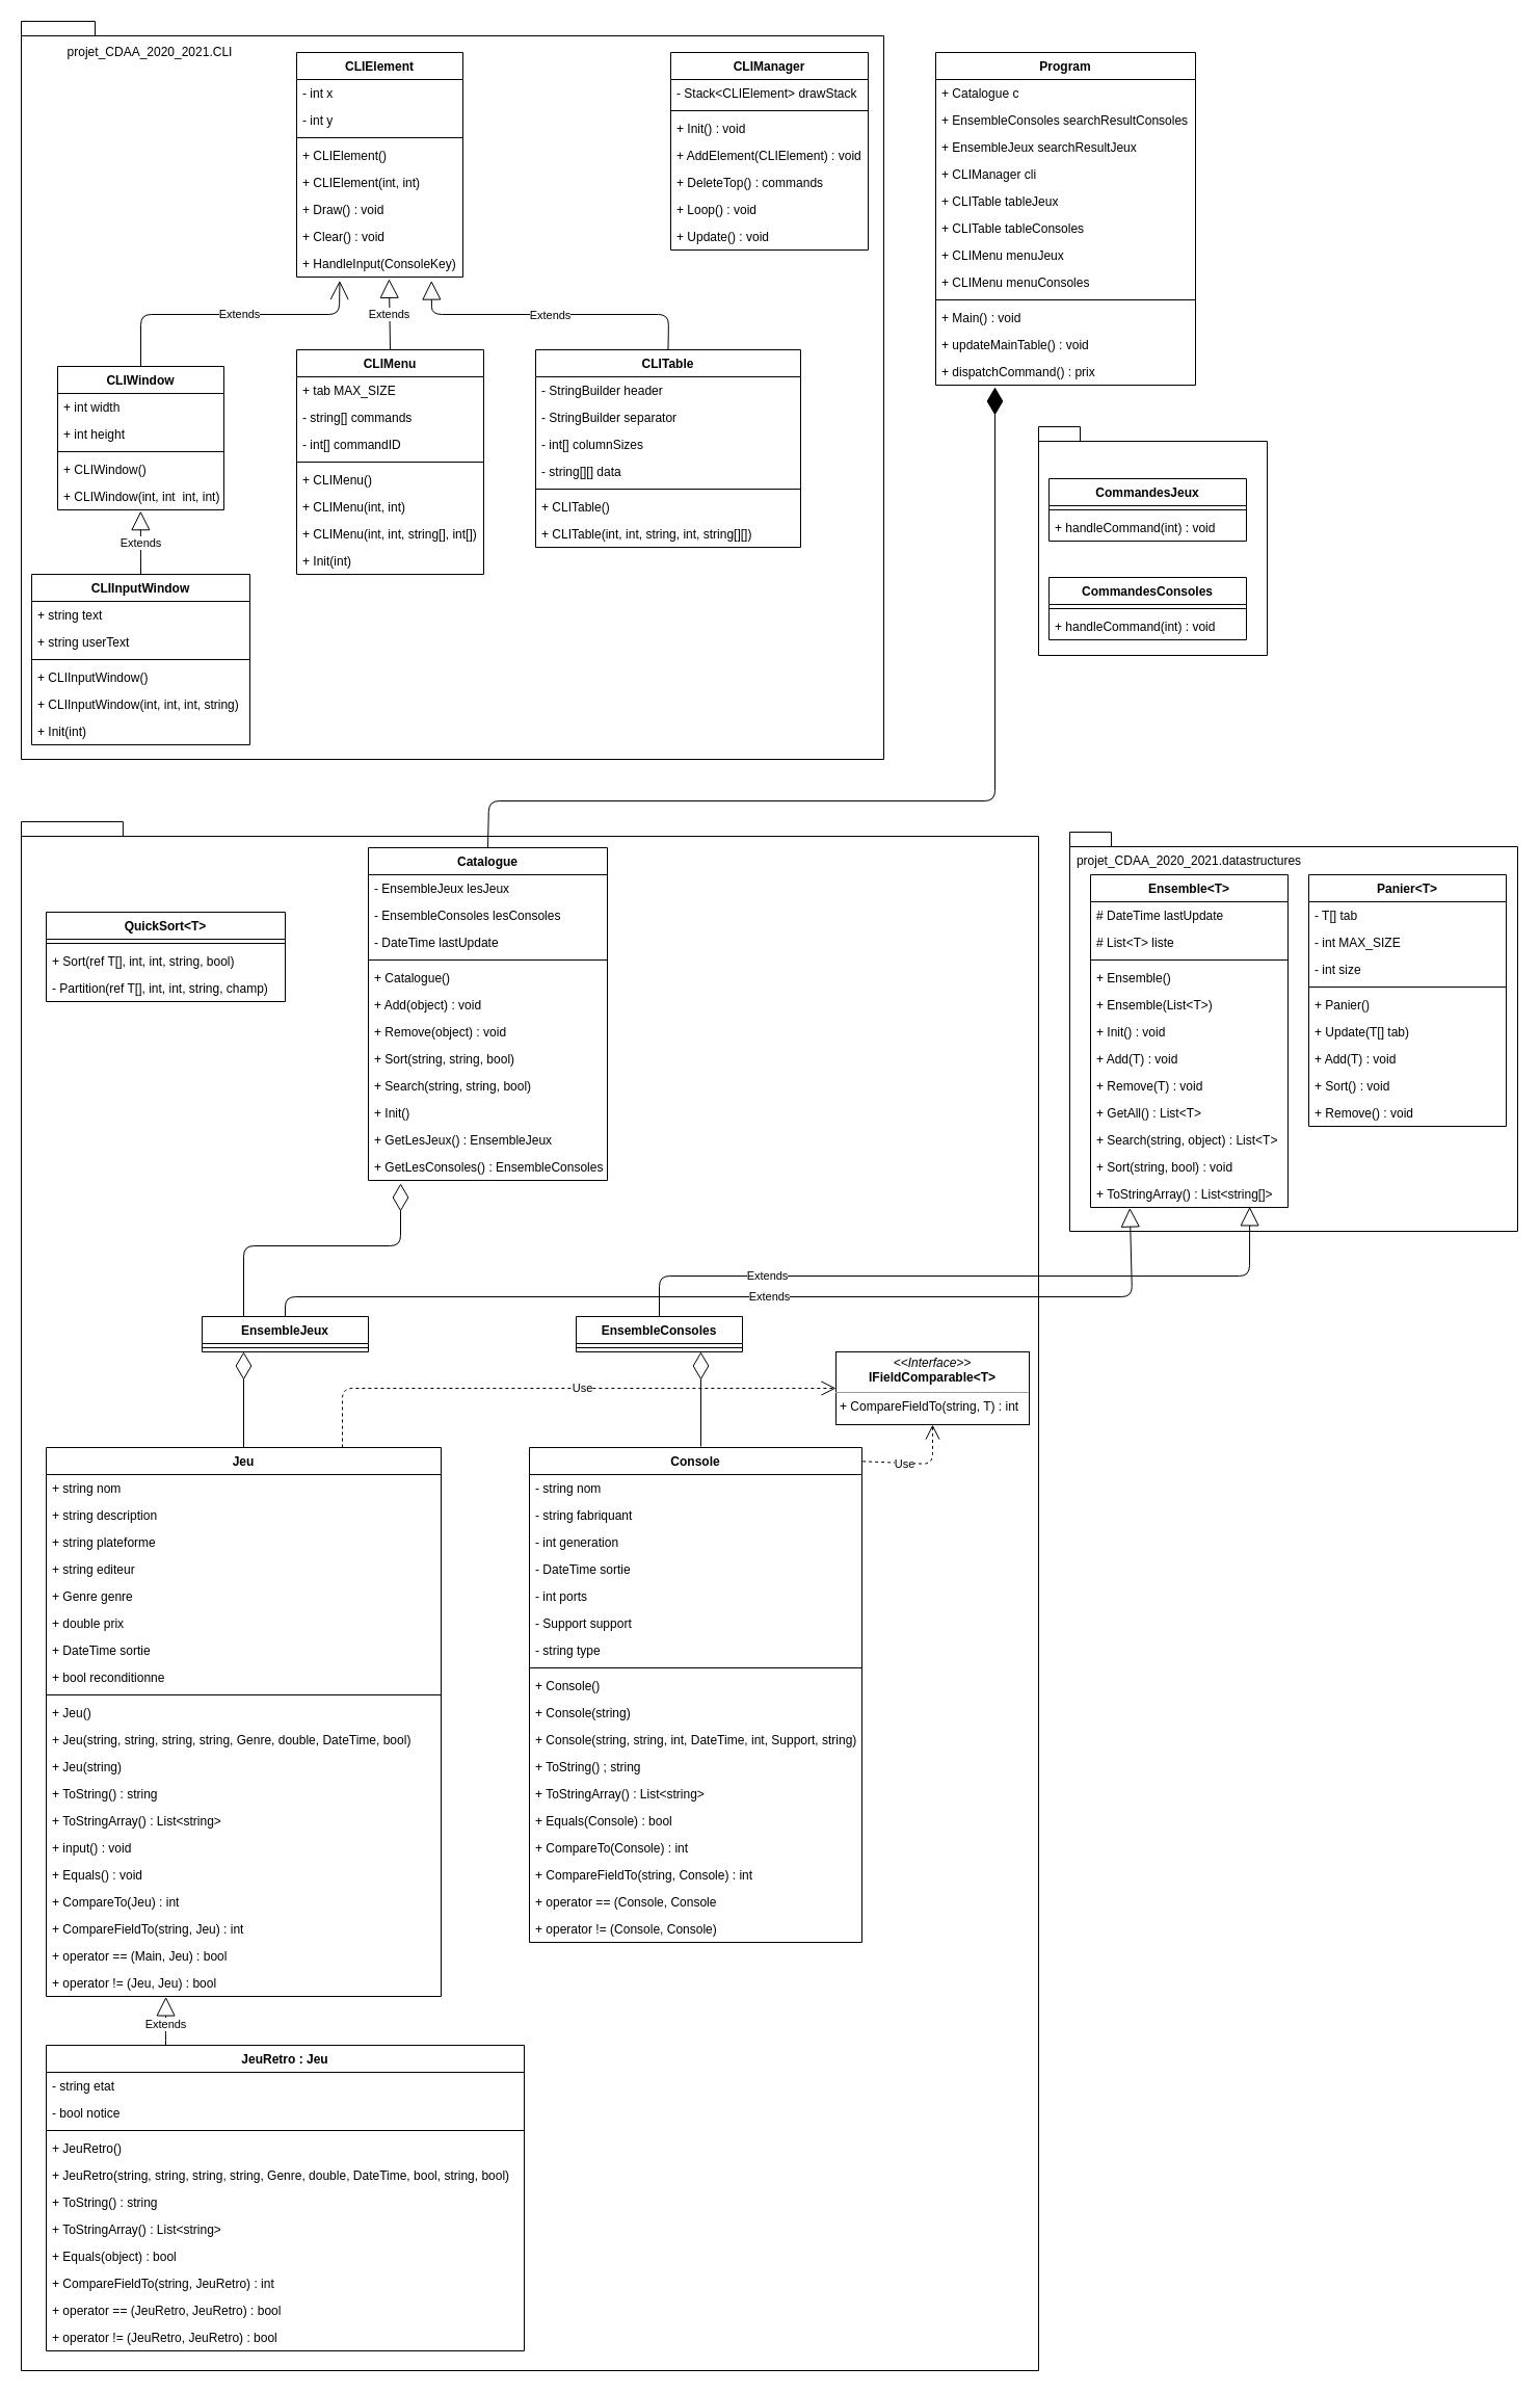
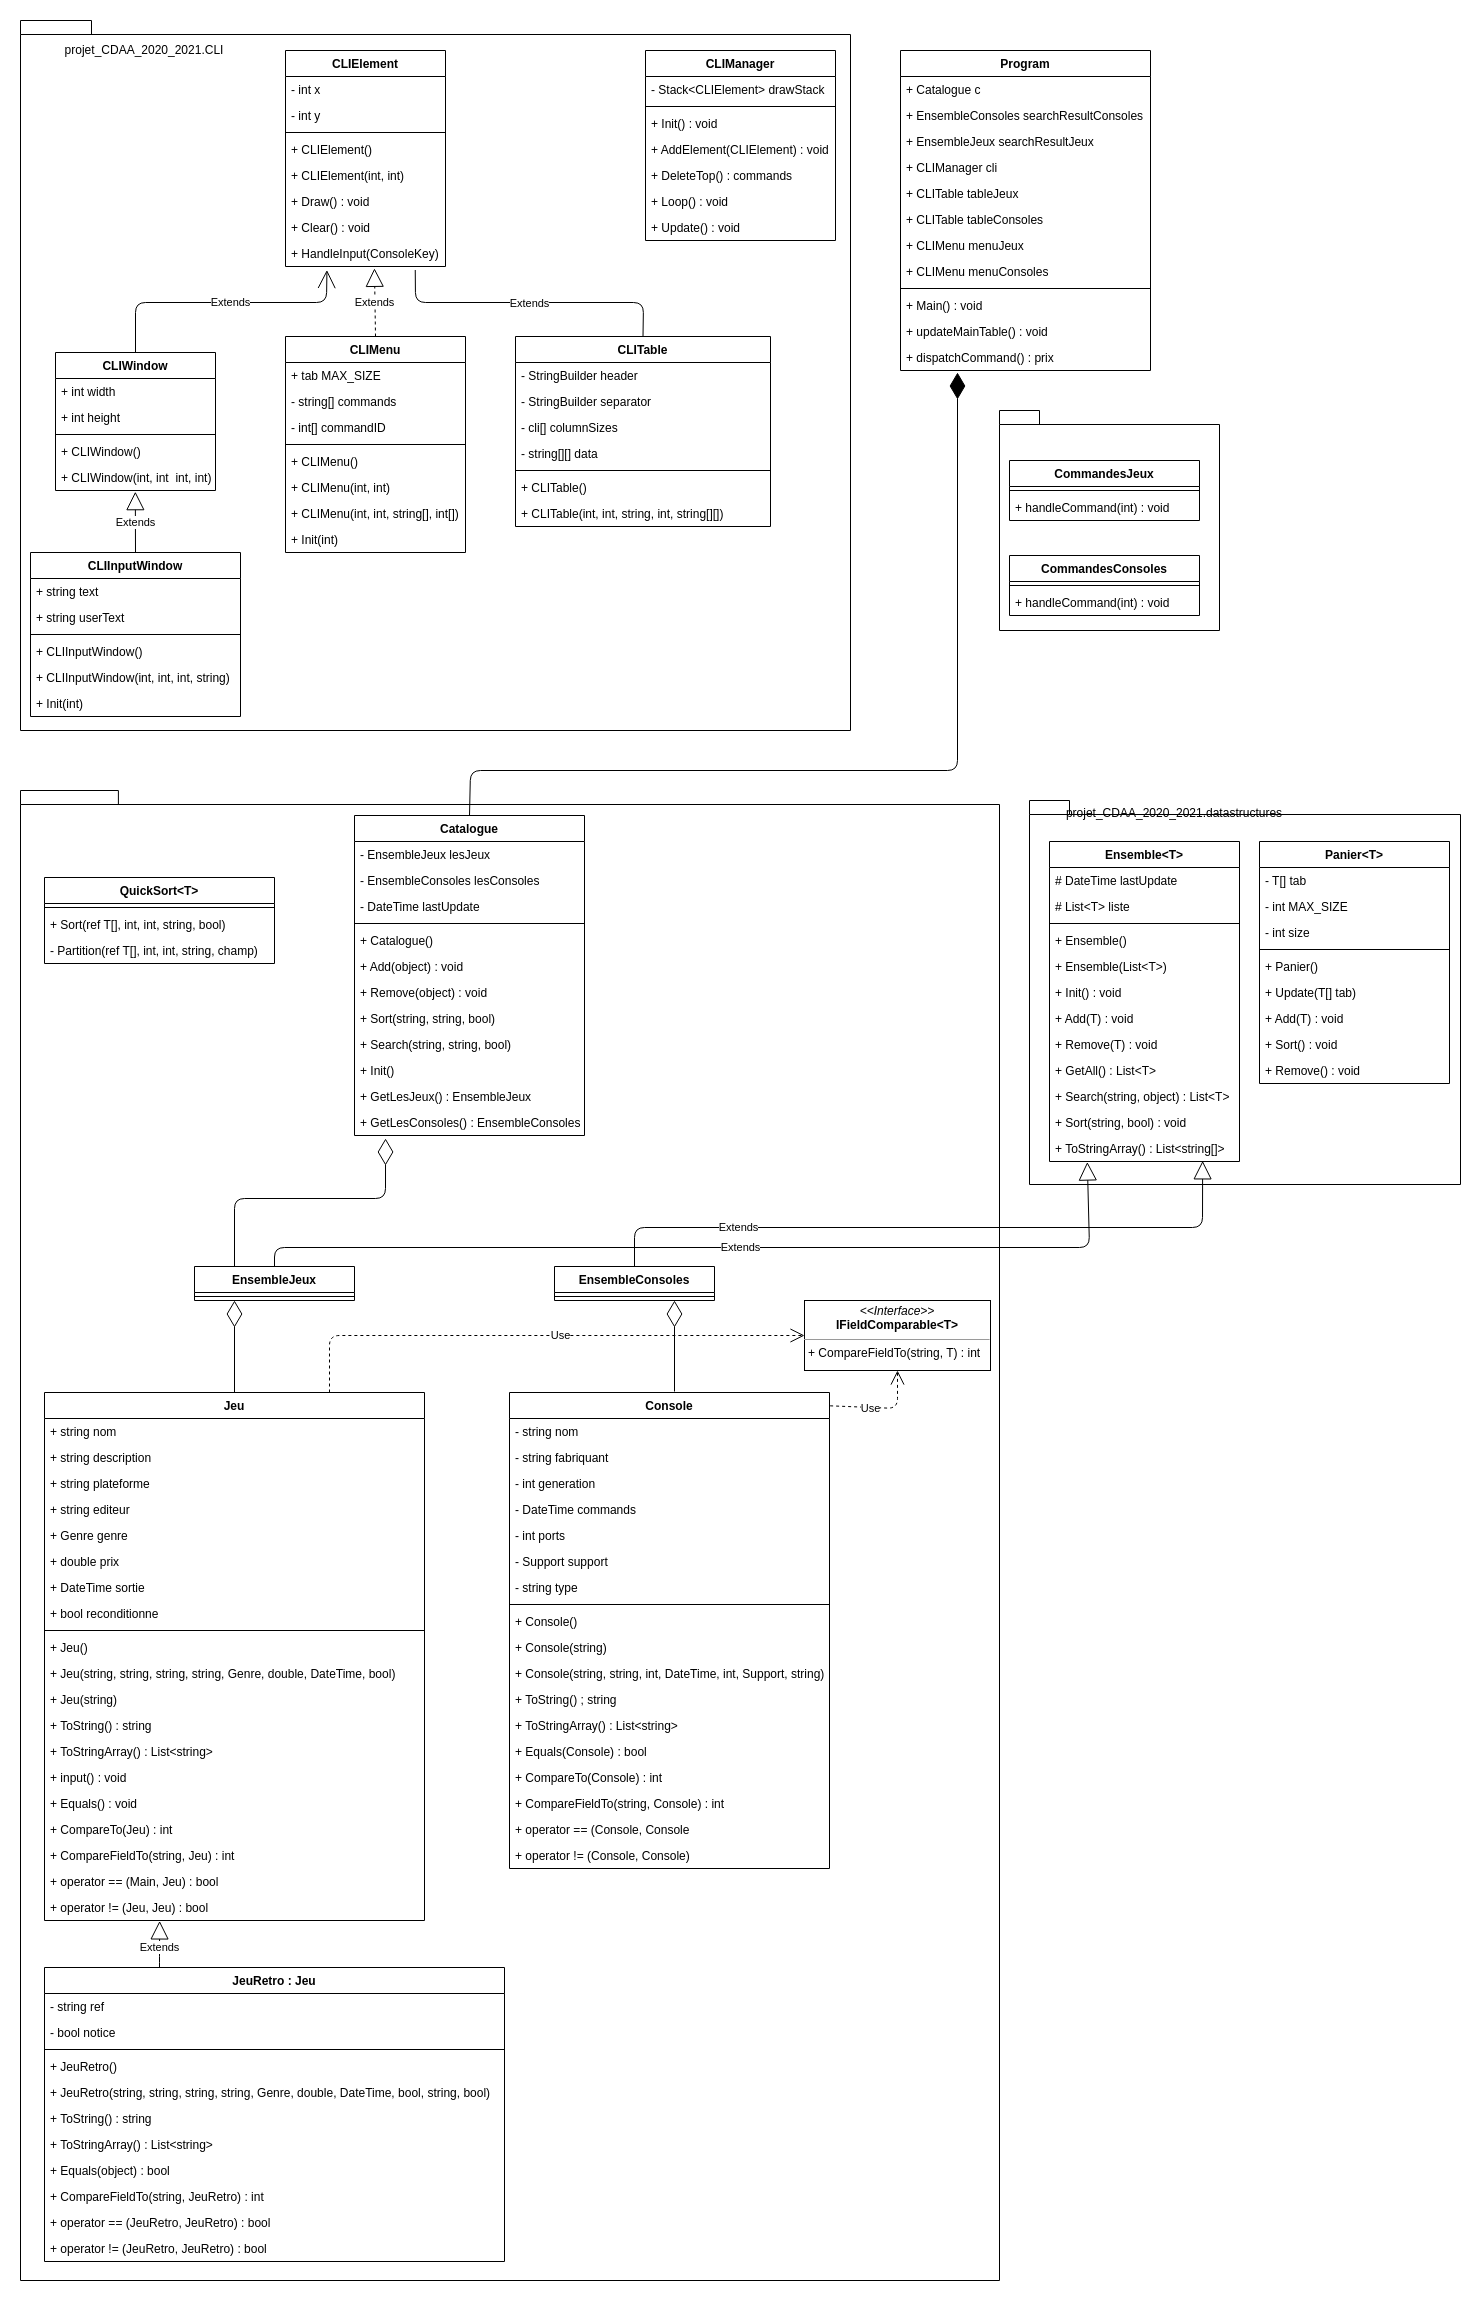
- <mxCell id="149" value="Extends" style="endArrow=block;endSize=16;endFill=0;html=1;exitX=0.5;exitY=0;exitDx=0;exitDy=0;entryX=0.811;entryY=1.135;entryDx=0;entryDy=0;entryPerimeter=0;" parent="1" source="141" target="133" edge="1"><mxGeometry x="280" y="-710" width="160" as="geometry"><mxPoint x="385" y="346" as="sourcePoint" /><mxPoint x="383.96" y="277.846" as="targetPoint" /><Array as="points"><mxPoint x="643" y="302" /><mxPoint x="415" y="302" /></Array></mxGeometry></mxCell>
+ <mxCell id="149" value="Extends" style="endArrow=none;endSize=16;endFill=0;html=1;exitX=0.5;exitY=0;exitDx=0;exitDy=0;entryX=0.811;entryY=1.135;entryDx=0;entryDy=0;entryPerimeter=0;" parent="1" source="141" target="133" edge="1"><mxGeometry x="280" y="-710" width="160" as="geometry"><mxPoint x="385" y="346" as="sourcePoint" /><mxPoint x="383.96" y="277.846" as="targetPoint" /><Array as="points"><mxPoint x="643" y="302" /><mxPoint x="415" y="302" /></Array></mxGeometry></mxCell>
- <mxCell id="167" value="Extends" style="endArrow=block;endSize=16;endFill=0;html=1;exitX=0.5;exitY=0;exitDx=0;exitDy=0;entryX=0.556;entryY=1.071;entryDx=0;entryDy=0;entryPerimeter=0;" parent="1" source="158" target="133" edge="1"><mxGeometry x="280" y="-710" width="160" as="geometry"><mxPoint x="365" y="342" as="sourcePoint" /><mxPoint x="525" y="342" as="targetPoint" /></mxGeometry></mxCell>
+ <mxCell id="167" value="Extends" style="endArrow=block;endSize=16;endFill=0;html=1;exitX=0.5;exitY=0;exitDx=0;exitDy=0;entryX=0.556;entryY=1.071;entryDx=0;entryDy=0;entryPerimeter=0;dashed=1;" parent="1" source="158" target="133" edge="1"><mxGeometry x="280" y="-710" width="160" as="geometry"><mxPoint x="365" y="342" as="sourcePoint" /><mxPoint x="525" y="342" as="targetPoint" /></mxGeometry></mxCell>
- <mxCell id="144" value="- int[] columnSizes" style="text;strokeColor=none;fillColor=none;align=left;verticalAlign=top;spacingLeft=4;spacingRight=4;overflow=hidden;rotatable=0;points=[[0,0.5],[1,0.5]];portConstraint=eastwest;" parent="141" vertex="1"><mxGeometry y="78" width="255" height="26" as="geometry" /></mxCell>
+ <mxCell id="144" value="- cli[] columnSizes" style="text;strokeColor=none;fillColor=none;align=left;verticalAlign=top;spacingLeft=4;spacingRight=4;overflow=hidden;rotatable=0;points=[[0,0.5],[1,0.5]];portConstraint=eastwest;" parent="141" vertex="1"><mxGeometry y="78" width="255" height="26" as="geometry" /></mxCell>
- <mxCell id="25" value="projet_CDAA_2020_2021.datastructures" style="text;html=1;strokeColor=none;fillColor=none;align=center;verticalAlign=middle;whiteSpace=wrap;rounded=0;" parent="1" vertex="1"><mxGeometry x="1029" y="818" width="230" height="20" as="geometry" /></mxCell>
+ <mxCell id="25" value="projet_CDAA_2020_2021.datastructures" style="text;html=1;strokeColor=none;fillColor=none;align=center;verticalAlign=middle;whiteSpace=wrap;rounded=0;" parent="1" vertex="1"><mxGeometry x="1059" y="803" width="230" height="20" as="geometry" /></mxCell>
- <mxCell id="79" value="- DateTime sortie" style="text;strokeColor=none;fillColor=none;align=left;verticalAlign=top;spacingLeft=4;spacingRight=4;overflow=hidden;rotatable=0;points=[[0,0.5],[1,0.5]];portConstraint=eastwest;" parent="75" vertex="1"><mxGeometry y="104" width="320" height="26" as="geometry" /></mxCell>
+ <mxCell id="79" value="- DateTime commands" style="text;strokeColor=none;fillColor=none;align=left;verticalAlign=top;spacingLeft=4;spacingRight=4;overflow=hidden;rotatable=0;points=[[0,0.5],[1,0.5]];portConstraint=eastwest;" parent="75" vertex="1"><mxGeometry y="104" width="320" height="26" as="geometry" /></mxCell>
- <mxCell id="95" value="- string etat" style="text;strokeColor=none;fillColor=none;align=left;verticalAlign=top;spacingLeft=4;spacingRight=4;overflow=hidden;rotatable=0;points=[[0,0.5],[1,0.5]];portConstraint=eastwest;" parent="94" vertex="1"><mxGeometry y="26" width="460" height="26" as="geometry" /></mxCell>
+ <mxCell id="95" value="- string ref" style="text;strokeColor=none;fillColor=none;align=left;verticalAlign=top;spacingLeft=4;spacingRight=4;overflow=hidden;rotatable=0;points=[[0,0.5],[1,0.5]];portConstraint=eastwest;" parent="94" vertex="1"><mxGeometry y="26" width="460" height="26" as="geometry" /></mxCell>
